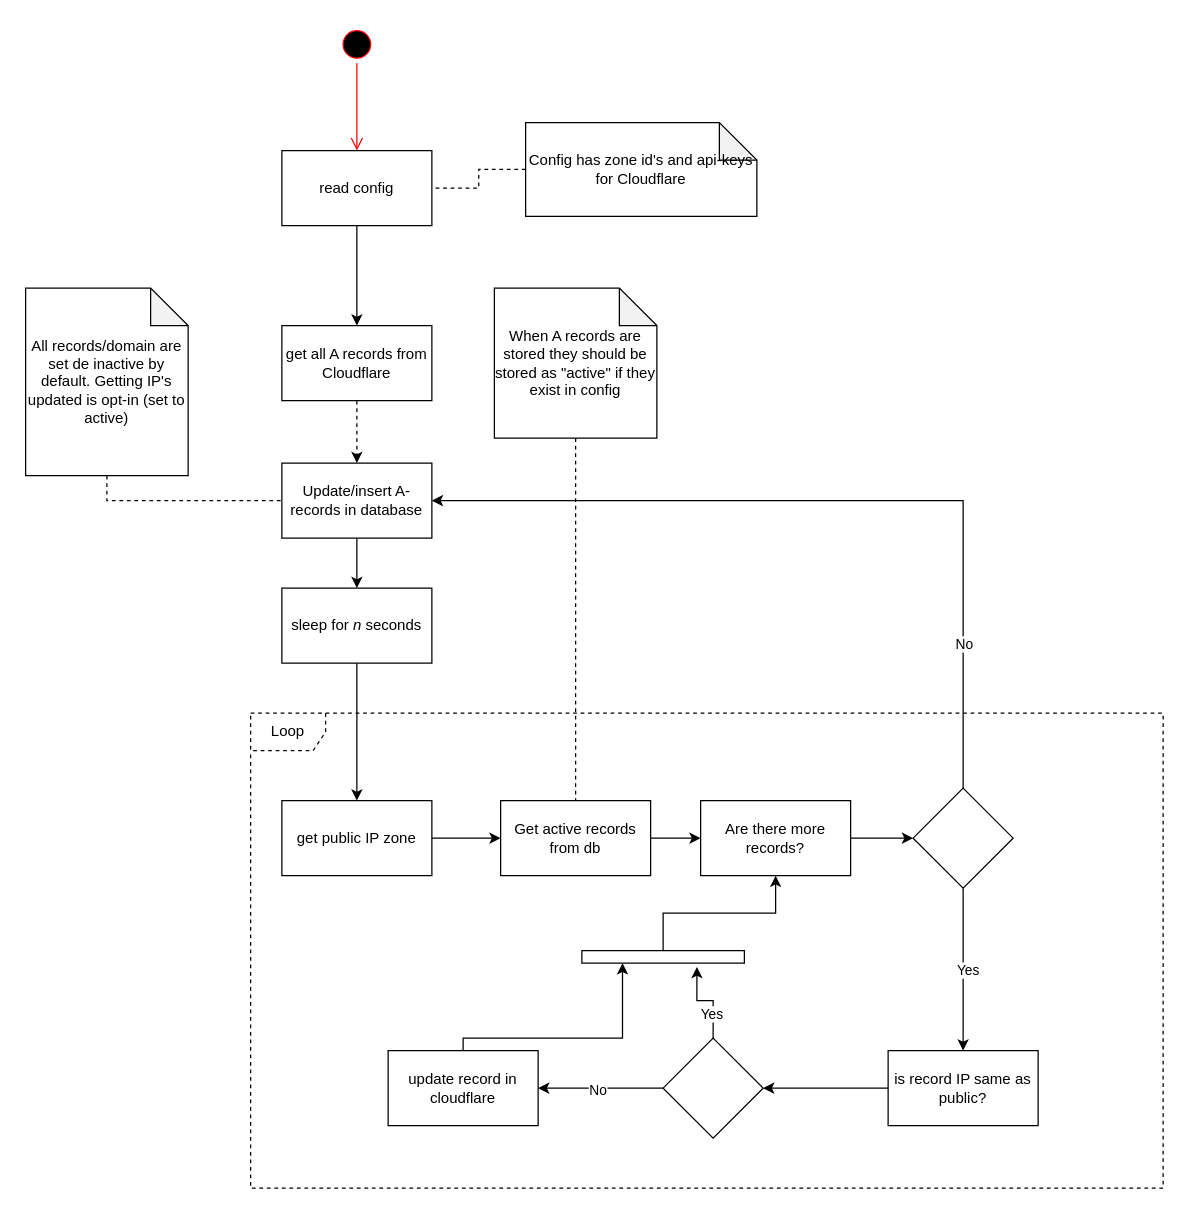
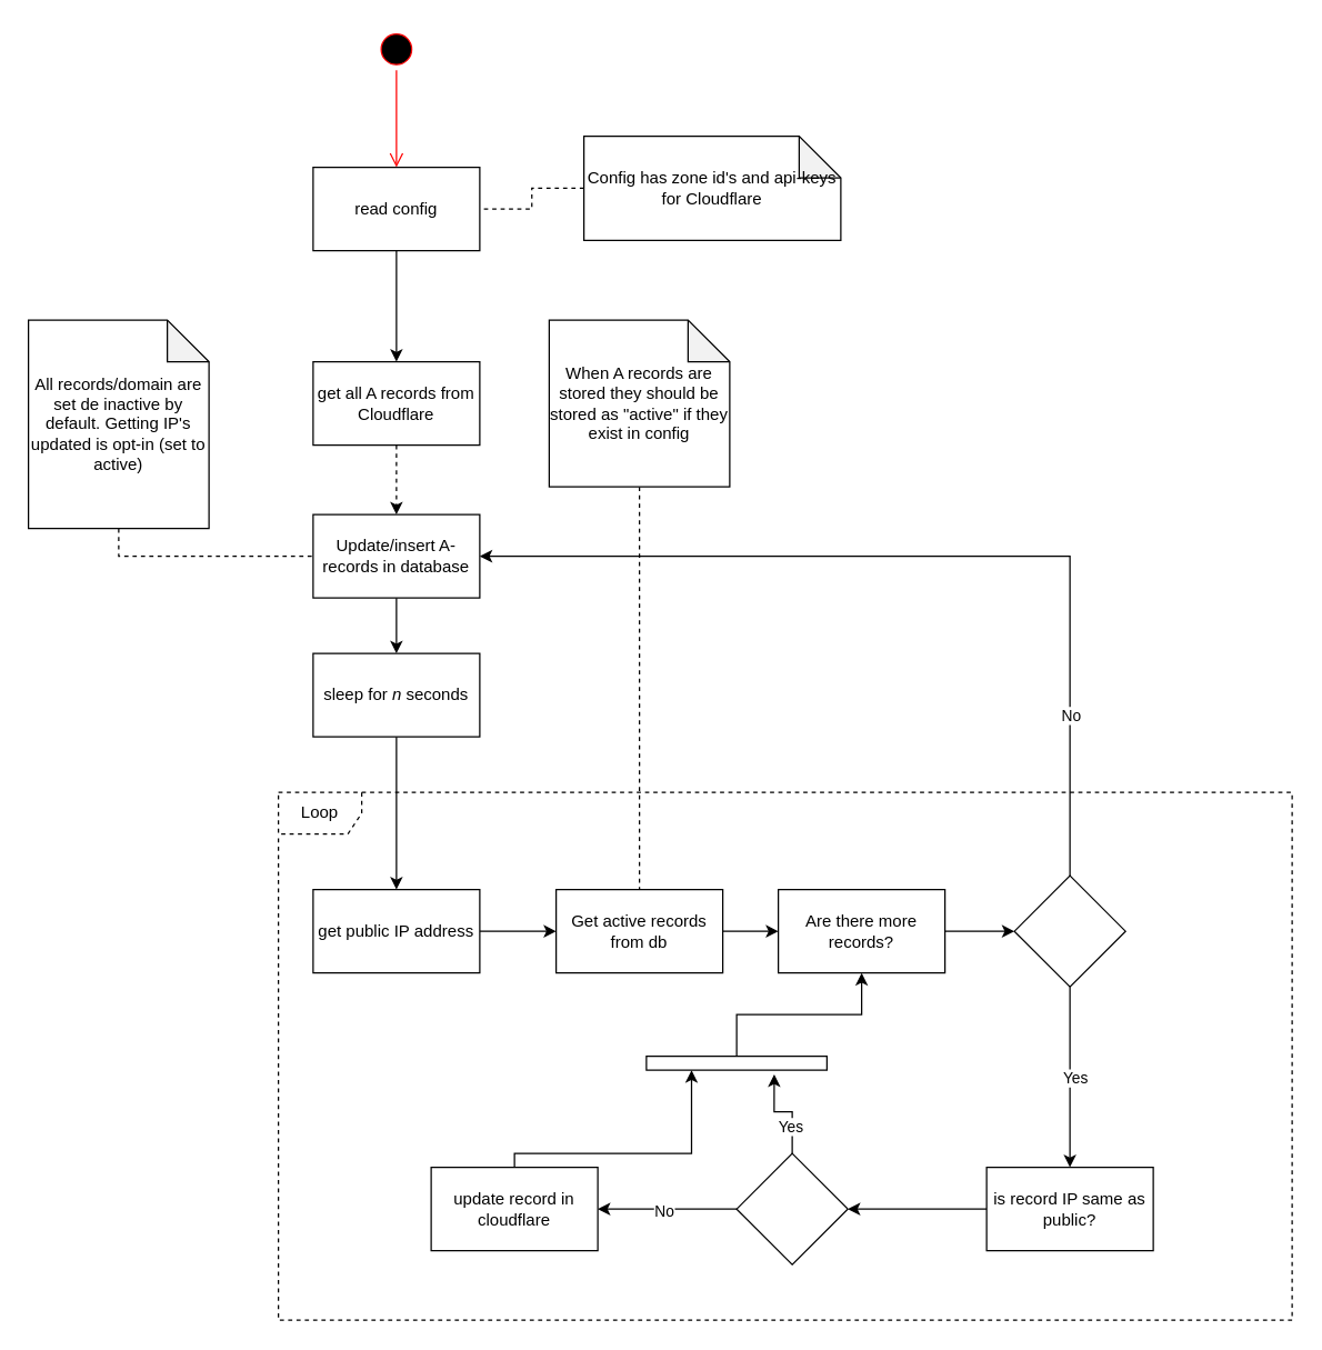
- <mxCell id="10" value="get public IP zone" style="whiteSpace=wrap;html=1;rounded=0;" vertex="1" parent="1"><mxGeometry x="225" y="640" width="120" height="60" as="geometry" /></mxCell>
+ <mxCell id="10" value="get public IP address" style="whiteSpace=wrap;html=1;rounded=0;" vertex="1" parent="1"><mxGeometry x="225" y="640" width="120" height="60" as="geometry" /></mxCell>
